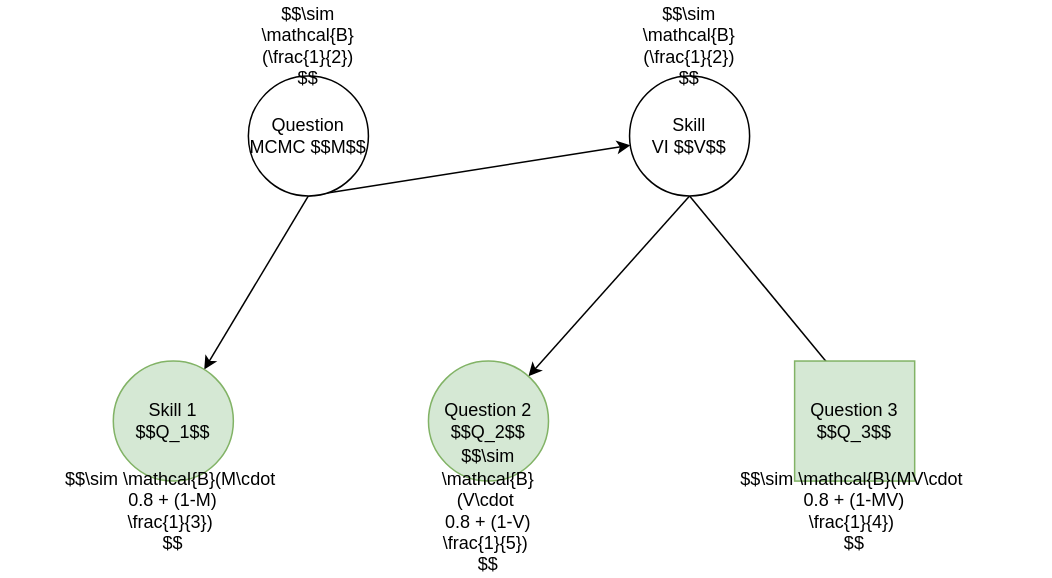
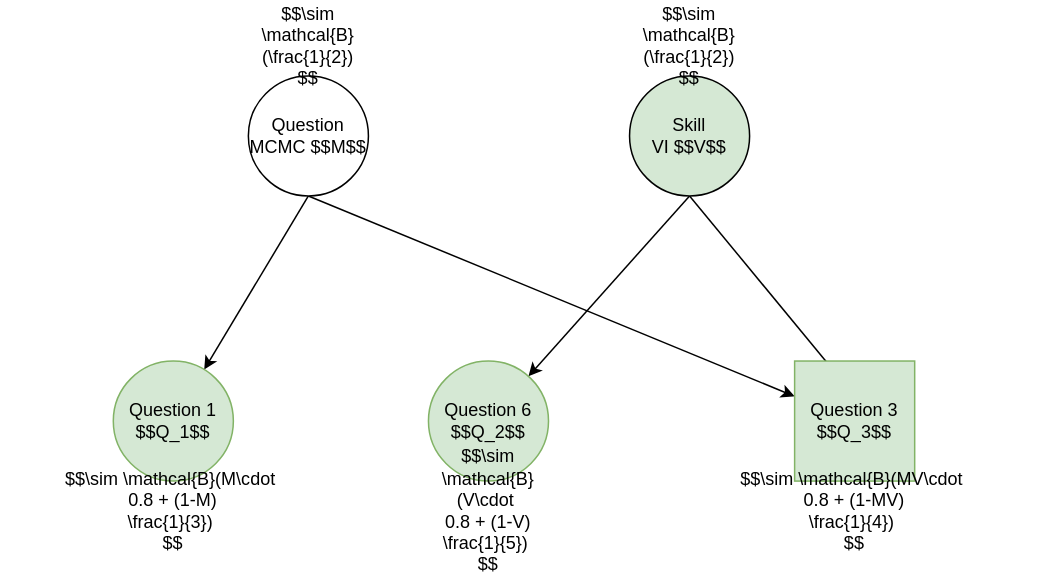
- <mxCell id="8" value="Skill&lt;br&gt;VI $$V$$" style="ellipse;whiteSpace=wrap;html=1;aspect=fixed;" vertex="1" parent="1"><mxGeometry x="419" y="50" width="80" height="80" as="geometry" /></mxCell>
+ <mxCell id="8" value="Skill&lt;br&gt;VI $$V$$" style="ellipse;whiteSpace=wrap;html=1;aspect=fixed;fillColor=#d5e8d4;" vertex="1" parent="1"><mxGeometry x="419" y="50" width="80" height="80" as="geometry" /></mxCell>
- <mxCell id="3" style="edgeStyle=none;rounded=0;orthogonalLoop=1;jettySize=auto;html=1;exitX=0.5;exitY=1;exitDx=0;exitDy=0;" edge="1" parent="1" source="4" target="8"><mxGeometry relative="1" as="geometry" /></mxCell>
+ <mxCell id="3" style="edgeStyle=none;rounded=0;orthogonalLoop=1;jettySize=auto;html=1;exitX=0.5;exitY=1;exitDx=0;exitDy=0;" edge="1" parent="1" source="4" target="10"><mxGeometry relative="1" as="geometry" /></mxCell>
- <mxCell id="5" value="Skill 1 $$Q_1$$" style="ellipse;whiteSpace=wrap;html=1;aspect=fixed;fillColor=#d5e8d4;strokeColor=#82b366;" vertex="1" parent="1"><mxGeometry x="75" y="240" width="80" height="80" as="geometry" /></mxCell>
+ <mxCell id="5" value="Question 1 $$Q_1$$" style="ellipse;whiteSpace=wrap;html=1;aspect=fixed;fillColor=#d5e8d4;strokeColor=#82b366;" vertex="1" parent="1"><mxGeometry x="75" y="240" width="80" height="80" as="geometry" /></mxCell>
- <mxCell id="9" value="Question 2 $$Q_2$$" style="ellipse;whiteSpace=wrap;html=1;aspect=fixed;fillColor=#d5e8d4;strokeColor=#82b366;" vertex="1" parent="1"><mxGeometry x="285" y="240" width="80" height="80" as="geometry" /></mxCell>
+ <mxCell id="9" value="Question 6 $$Q_2$$" style="ellipse;whiteSpace=wrap;html=1;aspect=fixed;fillColor=#d5e8d4;strokeColor=#82b366;" vertex="1" parent="1"><mxGeometry x="285" y="240" width="80" height="80" as="geometry" /></mxCell>
